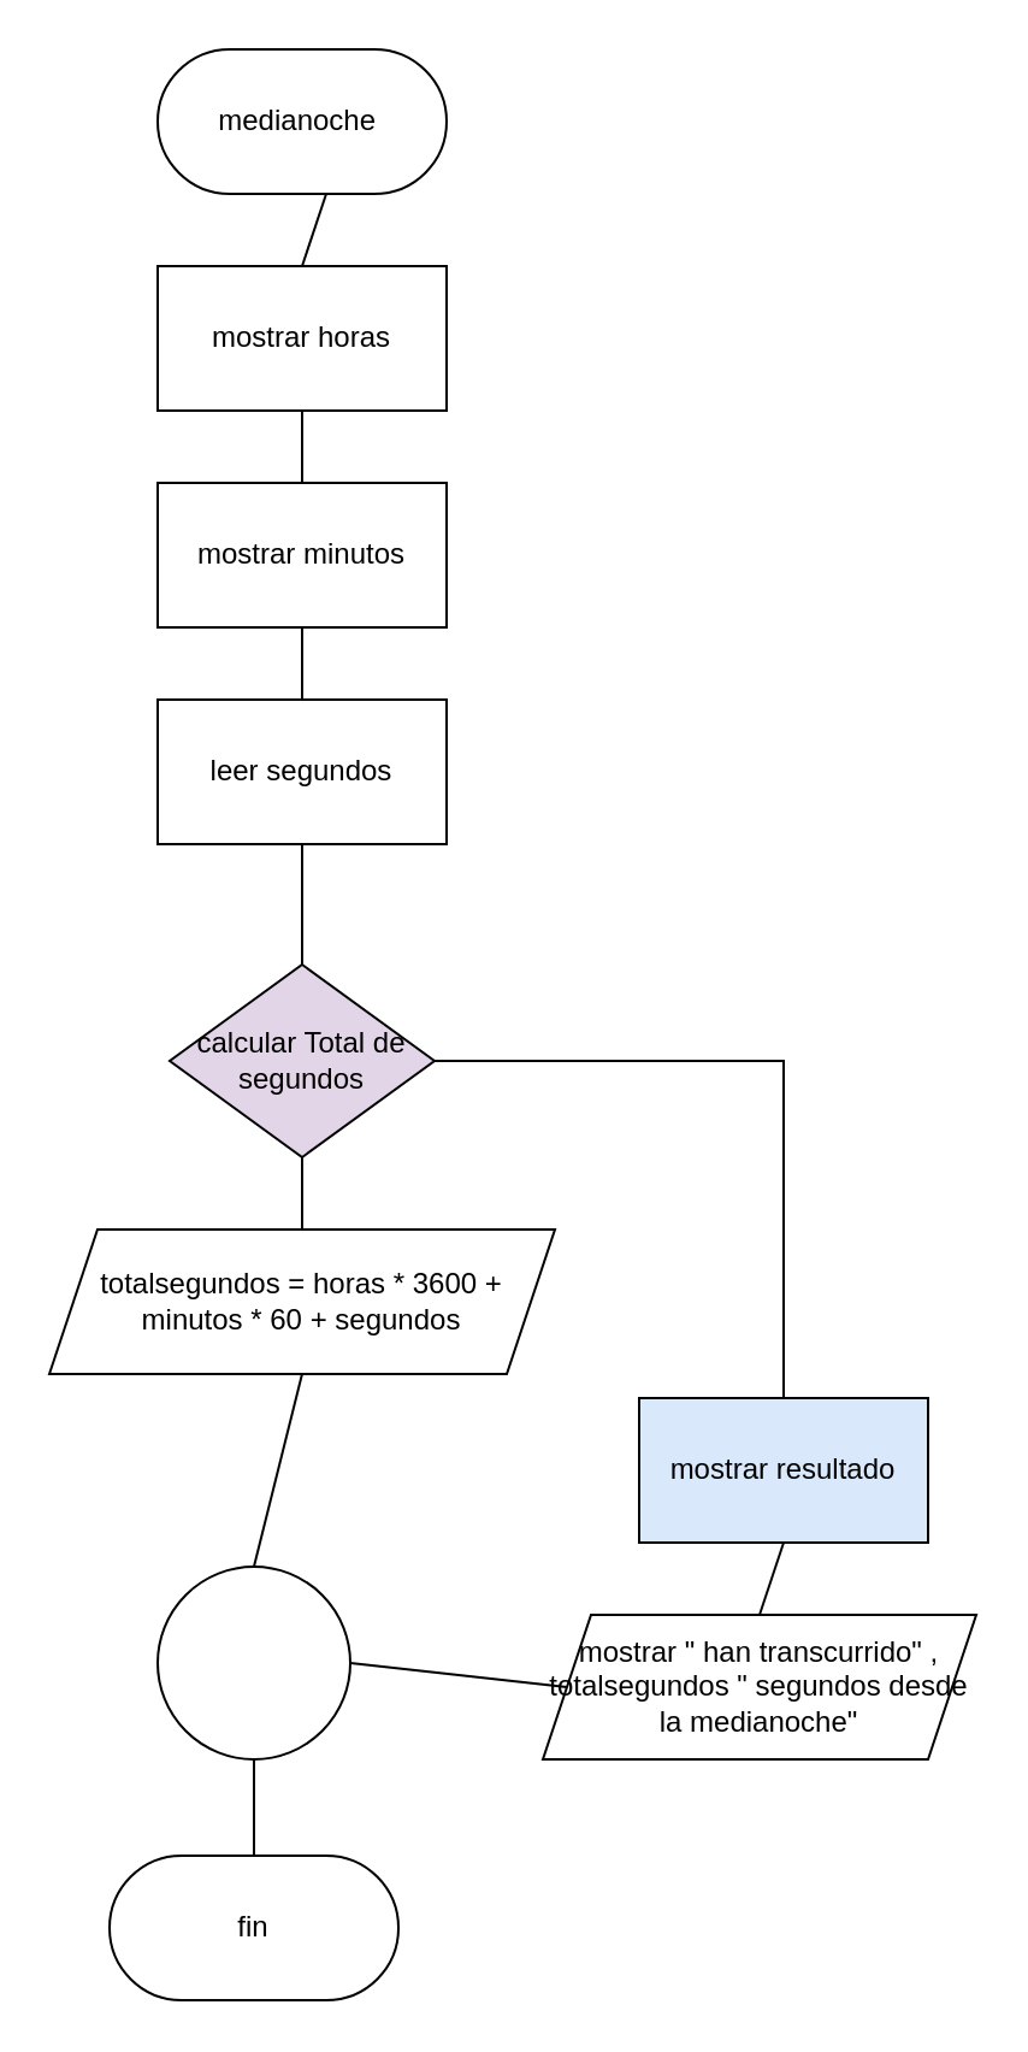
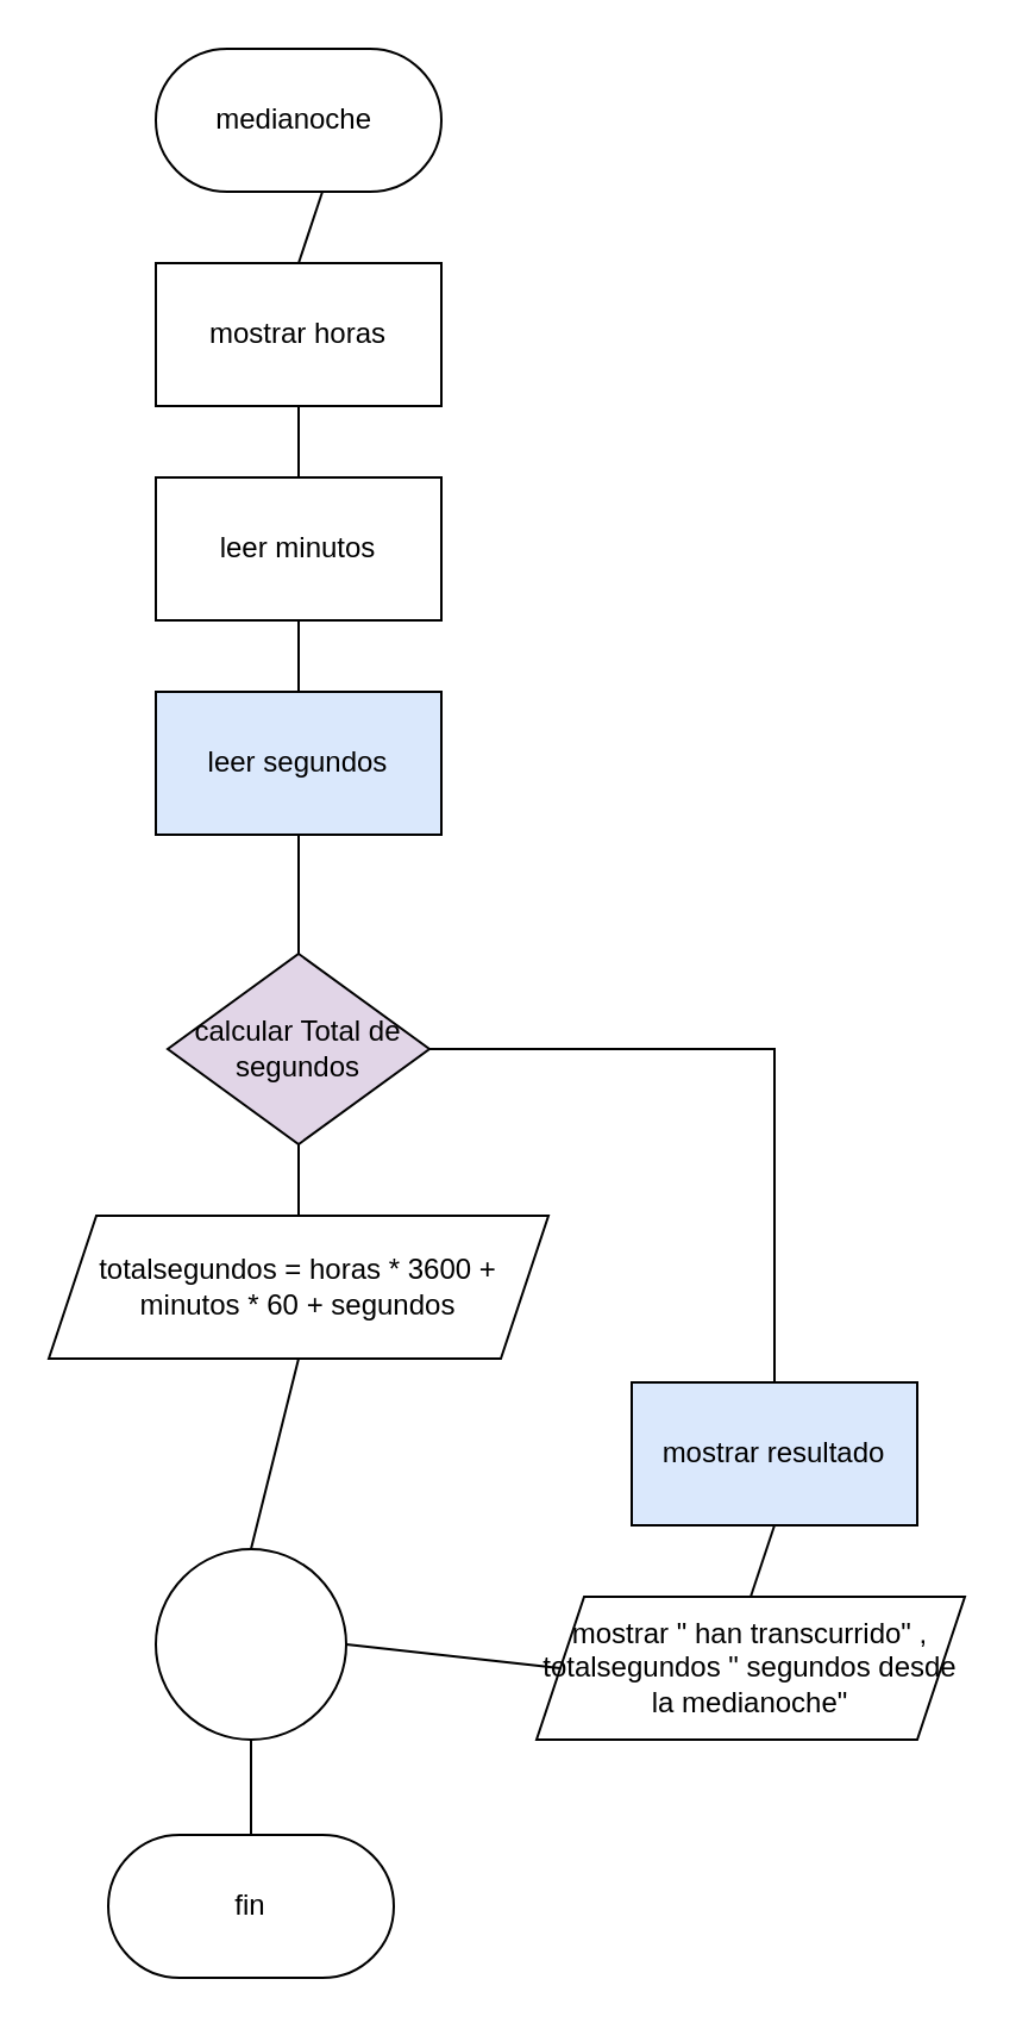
- <mxCell id="4" value="mostrar minutos" style="rounded=0;whiteSpace=wrap;html=1;" vertex="1" parent="1"><mxGeometry x="65" y="200" width="120" height="60" as="geometry" /></mxCell>
+ <mxCell id="4" value="leer minutos" style="rounded=0;whiteSpace=wrap;html=1;" vertex="1" parent="1"><mxGeometry x="65" y="200" width="120" height="60" as="geometry" /></mxCell>
- <mxCell id="5" value="leer segundos" style="rounded=0;whiteSpace=wrap;html=1;" vertex="1" parent="1"><mxGeometry x="65" y="290" width="120" height="60" as="geometry" /></mxCell>
+ <mxCell id="5" value="leer segundos" style="rounded=0;whiteSpace=wrap;html=1;fillColor=#dae8fc;" vertex="1" parent="1"><mxGeometry x="65" y="290" width="120" height="60" as="geometry" /></mxCell>
